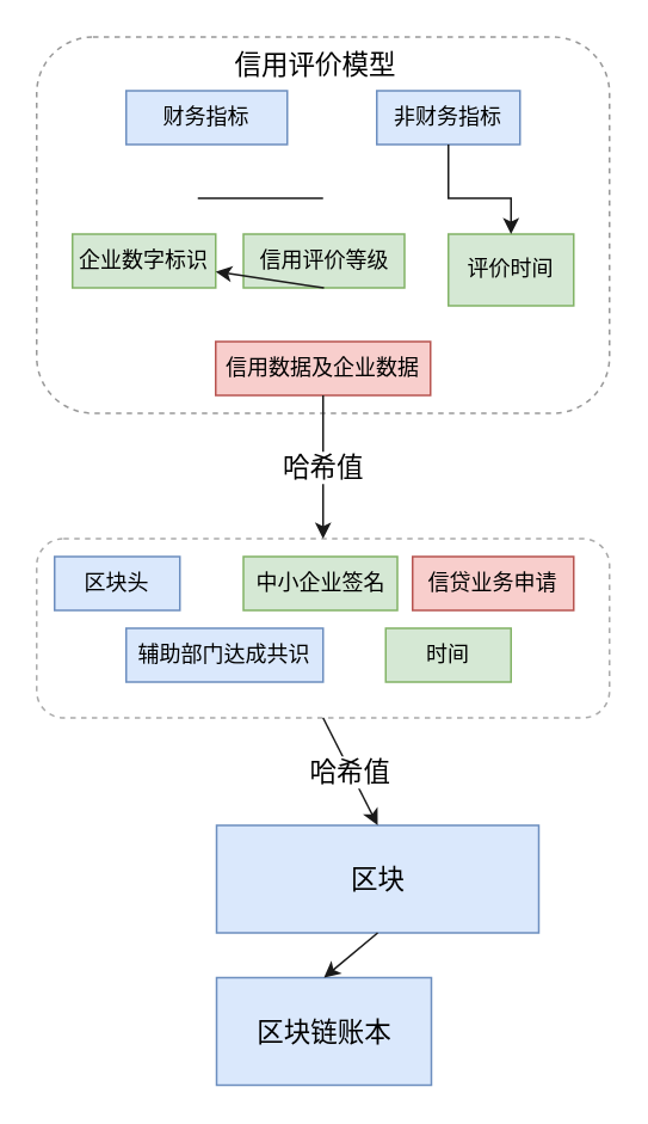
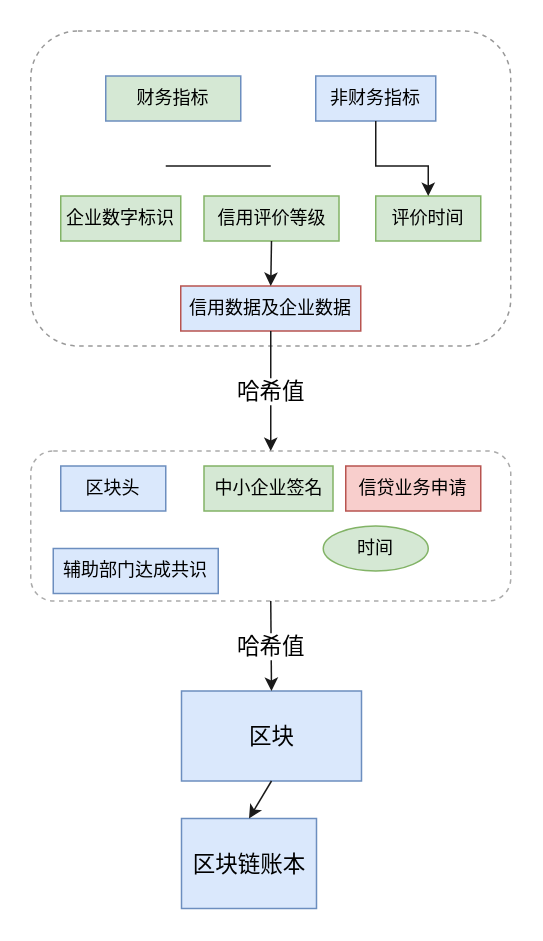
- <mxCell id="9" value="&lt;font style=&quot;font-size: 15px;&quot;&gt;信用评价模型&lt;/font&gt;" style="text;html=1;strokeColor=none;fillColor=none;align=center;verticalAlign=middle;whiteSpace=wrap;rounded=0;" vertex="1" parent="1"><mxGeometry x="125.5" y="20" width="100" height="30" as="geometry" /></mxCell>
- <mxCell id="3" value="财务指标" style="rounded=0;whiteSpace=wrap;html=1;fillColor=#dae8fc;strokeColor=#6c8ebf;" vertex="1" parent="1"><mxGeometry x="70" y="50" width="90" height="30" as="geometry" /></mxCell>
+ <mxCell id="3" value="财务指标" style="rounded=0;whiteSpace=wrap;html=1;fillColor=#d5e8d4;strokeColor=#6c8ebf;" vertex="1" parent="1"><mxGeometry x="70" y="50" width="90" height="30" as="geometry" /></mxCell>
- <mxCell id="7" value="评价时间" style="rounded=0;whiteSpace=wrap;html=1;fillColor=#d5e8d4;strokeColor=#82b366;" vertex="1" parent="1"><mxGeometry x="250" y="130" width="70" height="40" as="geometry" /></mxCell>
+ <mxCell id="7" value="评价时间" style="rounded=0;whiteSpace=wrap;html=1;fillColor=#d5e8d4;strokeColor=#82b366;" vertex="1" parent="1"><mxGeometry x="250" y="130" width="70" height="30" as="geometry" /></mxCell>
- <mxCell id="22" value="" style="endArrow=classic;html=1;rounded=0;fontSize=15;strokeColor=#1A1A1A;exitX=0.5;exitY=1;exitDx=0;exitDy=0;" edge="1" parent="1" source="6" target="5"><mxGeometry width="50" height="50" relative="1" as="geometry"><mxPoint x="210" y="320" as="sourcePoint" /><mxPoint x="260" y="270" as="targetPoint" /></mxGeometry></mxCell>
+ <mxCell id="22" value="" style="endArrow=classic;html=1;rounded=0;fontSize=15;strokeColor=#1A1A1A;entryX=0.5;entryY=0;entryDx=0;entryDy=0;exitX=0.5;exitY=1;exitDx=0;exitDy=0;" edge="1" parent="1" source="6" target="8"><mxGeometry width="50" height="50" relative="1" as="geometry"><mxPoint x="210" y="320" as="sourcePoint" /><mxPoint x="260" y="270" as="targetPoint" /></mxGeometry></mxCell>
- <mxCell id="8" value="信用数据及企业数据" style="rounded=0;whiteSpace=wrap;html=1;fillColor=#f8cecc;strokeColor=#b85450;" vertex="1" parent="1"><mxGeometry x="120" y="190" width="120" height="30" as="geometry" /></mxCell>
+ <mxCell id="8" value="信用数据及企业数据" style="rounded=0;whiteSpace=wrap;html=1;fillColor=#dae8fc;strokeColor=#b85450;" vertex="1" parent="1"><mxGeometry x="120" y="190" width="120" height="30" as="geometry" /></mxCell>
- <mxCell id="11" value="区块头" style="rounded=0;whiteSpace=wrap;html=1;fillColor=#dae8fc;strokeColor=#6c8ebf;" vertex="1" parent="1"><mxGeometry x="30" y="310" width="70" height="30" as="geometry" /></mxCell>
+ <mxCell id="11" value="区块头" style="rounded=0;whiteSpace=wrap;html=1;fillColor=#dae8fc;strokeColor=#6c8ebf;" vertex="1" parent="1"><mxGeometry x="40" y="310" width="70" height="30" as="geometry" /></mxCell>
- <mxCell id="12" value="辅助部门达成共识" style="rounded=0;whiteSpace=wrap;html=1;fillColor=#dae8fc;strokeColor=#6c8ebf;" vertex="1" parent="1"><mxGeometry x="70" y="350" width="110" height="30" as="geometry" /></mxCell>
+ <mxCell id="12" value="辅助部门达成共识" style="rounded=0;whiteSpace=wrap;html=1;fillColor=#dae8fc;strokeColor=#6c8ebf;" vertex="1" parent="1"><mxGeometry x="35" y="365" width="110" height="30" as="geometry" /></mxCell>
- <mxCell id="14" value="时间" style="rounded=0;whiteSpace=wrap;html=1;fillColor=#d5e8d4;strokeColor=#82b366;" vertex="1" parent="1"><mxGeometry x="215" y="350" width="70" height="30" as="geometry" /></mxCell>
+ <mxCell id="14" value="时间" style="ellipse;whiteSpace=wrap;html=1;fillColor=#d5e8d4;strokeColor=#82b366;" vertex="1" parent="1"><mxGeometry x="215" y="350" width="70" height="30" as="geometry" /></mxCell>
- <mxCell id="17" value="区块" style="rounded=0;whiteSpace=wrap;html=1;fontSize=15;fillColor=#dae8fc;strokeColor=#6c8ebf;" vertex="1" parent="1"><mxGeometry x="120.5" y="460" width="180" height="60" as="geometry" /></mxCell>
+ <mxCell id="17" value="区块" style="rounded=0;whiteSpace=wrap;html=1;fontSize=15;fillColor=#dae8fc;strokeColor=#6c8ebf;" vertex="1" parent="1"><mxGeometry x="120.5" y="460" width="120" height="60" as="geometry" /></mxCell>
- <mxCell id="19" value="区块链账本" style="rounded=0;whiteSpace=wrap;html=1;fontSize=15;fillColor=#dae8fc;strokeColor=#6c8ebf;" vertex="1" parent="1"><mxGeometry x="120.5" y="545" width="120" height="60" as="geometry" /></mxCell>
+ <mxCell id="19" value="区块链账本" style="rounded=0;whiteSpace=wrap;html=1;fontSize=15;fillColor=#dae8fc;strokeColor=#6c8ebf;" vertex="1" parent="1"><mxGeometry x="120.5" y="545" width="90" height="60" as="geometry" /></mxCell>
